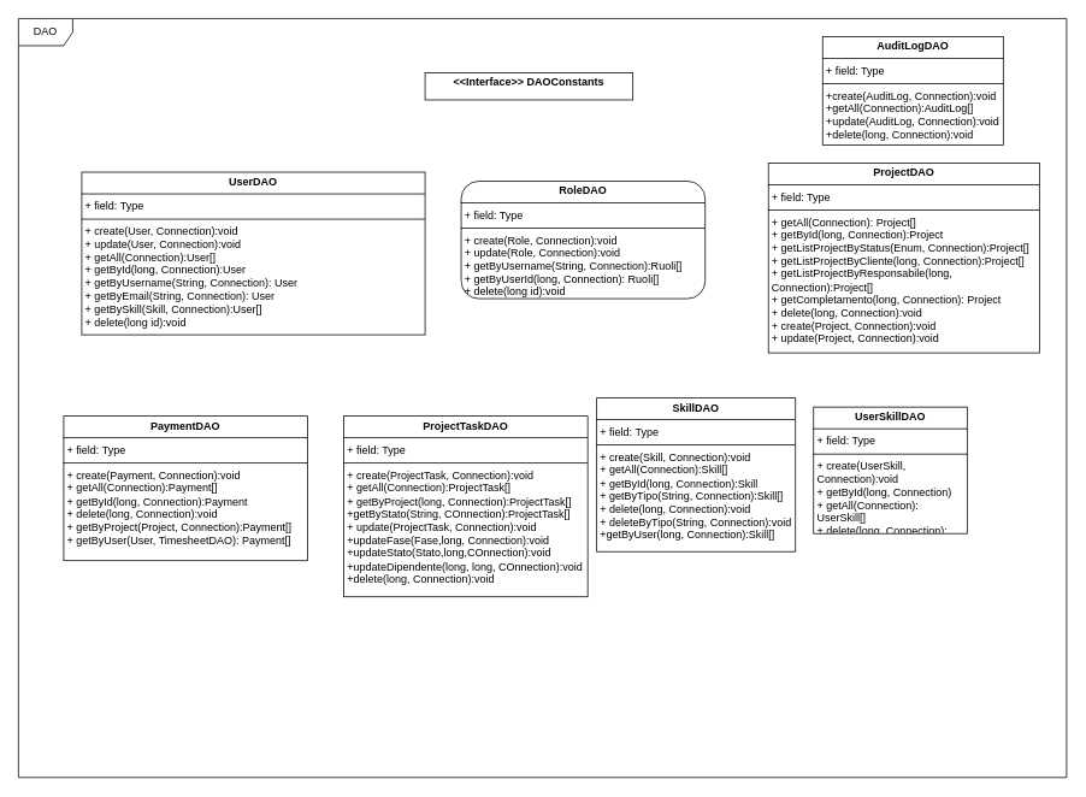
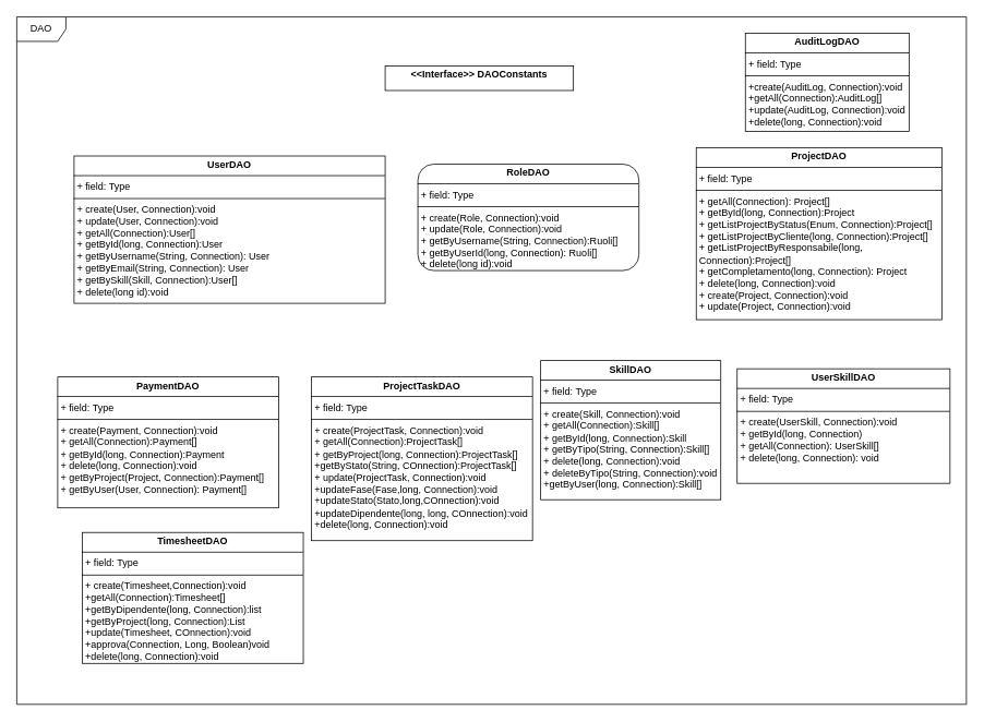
- <mxCell id="9" value="&lt;p style=&quot;margin:0px;margin-top:4px;text-align:center;&quot;&gt;&lt;b style=&quot;background-color: light-dark(#ffffff, var(--ge-dark-color, #121212));&quot;&gt;&lt;font style=&quot;color: rgb(0, 0, 0);&quot;&gt;UserSkillDAO&lt;/font&gt;&lt;/b&gt;&lt;/p&gt;&lt;hr size=&quot;1&quot; style=&quot;border-style:solid;&quot;&gt;&lt;p style=&quot;margin:0px;margin-left:4px;&quot;&gt;+ field: Type&lt;/p&gt;&lt;hr size=&quot;1&quot; style=&quot;border-style:solid;&quot;&gt;&lt;p style=&quot;margin:0px;margin-left:4px;&quot;&gt;+ create(UserSkill, Connection):void&lt;/p&gt;&lt;p style=&quot;margin:0px;margin-left:4px;&quot;&gt;+ getById(long, Connection)&lt;/p&gt;&lt;p style=&quot;margin:0px;margin-left:4px;&quot;&gt;+ getAll(Connection): UserSkill[]&lt;/p&gt;&lt;p style=&quot;margin:0px;margin-left:4px;&quot;&gt;+ delete(long, Connection): void&lt;/p&gt;" style="verticalAlign=top;align=left;overflow=fill;html=1;whiteSpace=wrap;" parent="1" vertex="1"><mxGeometry x="900" y="450" width="170" height="140" as="geometry" /></mxCell>
+ <mxCell id="9" value="&lt;p style=&quot;margin:0px;margin-top:4px;text-align:center;&quot;&gt;&lt;b style=&quot;background-color: light-dark(#ffffff, var(--ge-dark-color, #121212));&quot;&gt;&lt;font style=&quot;color: rgb(0, 0, 0);&quot;&gt;UserSkillDAO&lt;/font&gt;&lt;/b&gt;&lt;/p&gt;&lt;hr size=&quot;1&quot; style=&quot;border-style:solid;&quot;&gt;&lt;p style=&quot;margin:0px;margin-left:4px;&quot;&gt;+ field: Type&lt;/p&gt;&lt;hr size=&quot;1&quot; style=&quot;border-style:solid;&quot;&gt;&lt;p style=&quot;margin:0px;margin-left:4px;&quot;&gt;+ create(UserSkill, Connection):void&lt;/p&gt;&lt;p style=&quot;margin:0px;margin-left:4px;&quot;&gt;+ getById(long, Connection)&lt;/p&gt;&lt;p style=&quot;margin:0px;margin-left:4px;&quot;&gt;+ getAll(Connection): UserSkill[]&lt;/p&gt;&lt;p style=&quot;margin:0px;margin-left:4px;&quot;&gt;+ delete(long, Connection): void&lt;/p&gt;" style="verticalAlign=top;align=left;overflow=fill;html=1;whiteSpace=wrap;" parent="1" vertex="1"><mxGeometry x="900" y="450" width="260" height="140" as="geometry" /></mxCell>
- <mxCell id="6" value="&lt;p style=&quot;margin:0px;margin-top:4px;text-align:center;&quot;&gt;&lt;b style=&quot;background-color: light-dark(#ffffff, var(--ge-dark-color, #121212));&quot;&gt;&lt;font style=&quot;color: rgb(0, 0, 0);&quot;&gt;PaymentDAO&lt;/font&gt;&lt;/b&gt;&lt;/p&gt;&lt;hr size=&quot;1&quot; style=&quot;border-style:solid;&quot;&gt;&lt;p style=&quot;margin:0px;margin-left:4px;&quot;&gt;+ field: Type&lt;/p&gt;&lt;hr size=&quot;1&quot; style=&quot;border-style:solid;&quot;&gt;&lt;p style=&quot;margin:0px;margin-left:4px;&quot;&gt;+ create(Payment, Connection):void&lt;/p&gt;&lt;p style=&quot;margin:0px;margin-left:4px;&quot;&gt;+ getAll(Connection):Payment[]&lt;/p&gt;&lt;p style=&quot;margin:0px;margin-left:4px;&quot;&gt;+ getById(long, Connection):Payment&lt;/p&gt;&lt;p style=&quot;margin:0px;margin-left:4px;&quot;&gt;+ delete(long, Connection):void&lt;/p&gt;&lt;p style=&quot;margin:0px;margin-left:4px;&quot;&gt;+ getByProject(Project, Connection):Payment[]&lt;/p&gt;&lt;p style=&quot;margin:0px;margin-left:4px;&quot;&gt;+ getByUser(User, TimesheetDAO): Payment[]&lt;/p&gt;&lt;p style=&quot;margin:0px;margin-left:4px;&quot;&gt;&lt;br&gt;&lt;/p&gt;" style="verticalAlign=top;align=left;overflow=fill;html=1;whiteSpace=wrap;" parent="1" vertex="1"><mxGeometry x="70" y="460" width="270" height="160" as="geometry" /></mxCell>
+ <mxCell id="6" value="&lt;p style=&quot;margin:0px;margin-top:4px;text-align:center;&quot;&gt;&lt;b style=&quot;background-color: light-dark(#ffffff, var(--ge-dark-color, #121212));&quot;&gt;&lt;font style=&quot;color: rgb(0, 0, 0);&quot;&gt;PaymentDAO&lt;/font&gt;&lt;/b&gt;&lt;/p&gt;&lt;hr size=&quot;1&quot; style=&quot;border-style:solid;&quot;&gt;&lt;p style=&quot;margin:0px;margin-left:4px;&quot;&gt;+ field: Type&lt;/p&gt;&lt;hr size=&quot;1&quot; style=&quot;border-style:solid;&quot;&gt;&lt;p style=&quot;margin:0px;margin-left:4px;&quot;&gt;+ create(Payment, Connection):void&lt;/p&gt;&lt;p style=&quot;margin:0px;margin-left:4px;&quot;&gt;+ getAll(Connection):Payment[]&lt;/p&gt;&lt;p style=&quot;margin:0px;margin-left:4px;&quot;&gt;+ getById(long, Connection):Payment&lt;/p&gt;&lt;p style=&quot;margin:0px;margin-left:4px;&quot;&gt;+ delete(long, Connection):void&lt;/p&gt;&lt;p style=&quot;margin:0px;margin-left:4px;&quot;&gt;+ getByProject(Project, Connection):Payment[]&lt;/p&gt;&lt;p style=&quot;margin:0px;margin-left:4px;&quot;&gt;+ getByUser(User, Connection): Payment[]&lt;/p&gt;&lt;p style=&quot;margin:0px;margin-left:4px;&quot;&gt;&lt;br&gt;&lt;/p&gt;" style="verticalAlign=top;align=left;overflow=fill;html=1;whiteSpace=wrap;" parent="1" vertex="1"><mxGeometry x="70" y="460" width="270" height="160" as="geometry" /></mxCell>
+ <mxCell id="10" value="&lt;p style=&quot;margin:0px;margin-top:4px;text-align:center;&quot;&gt;&lt;span style=&quot;background-color: rgb(255, 255, 255);&quot;&gt;&lt;b&gt;TimesheetDAO&lt;/b&gt;&lt;/span&gt;&lt;/p&gt;&lt;hr size=&quot;1&quot; style=&quot;border-style:solid;&quot;&gt;&lt;p style=&quot;margin:0px;margin-left:4px;&quot;&gt;+ field: Type&lt;/p&gt;&lt;hr size=&quot;1&quot; style=&quot;border-style:solid;&quot;&gt;&lt;p style=&quot;margin:0px;margin-left:4px;&quot;&gt;+ create(Timesheet,Connection):void&lt;/p&gt;&lt;p style=&quot;margin:0px;margin-left:4px;&quot;&gt;+getAll(Connection):Timesheet[]&lt;/p&gt;&lt;p style=&quot;margin:0px;margin-left:4px;&quot;&gt;+getByDipendente(long, Connection):list&lt;/p&gt;&lt;p style=&quot;margin:0px;margin-left:4px;&quot;&gt;+getByProject(long, Connection):List&lt;/p&gt;&lt;p style=&quot;margin:0px;margin-left:4px;&quot;&gt;+update(Timesheet, COnnection):void&lt;/p&gt;&lt;p style=&quot;margin:0px;margin-left:4px;&quot;&gt;+approva(Connection, Long, Boolean)void&lt;/p&gt;&lt;p style=&quot;margin:0px;margin-left:4px;&quot;&gt;+delete(long, Connection):void&lt;/p&gt;" style="verticalAlign=top;align=left;overflow=fill;html=1;whiteSpace=wrap;" parent="1" vertex="1"><mxGeometry x="100" y="650" width="270" height="160" as="geometry" /></mxCell>
